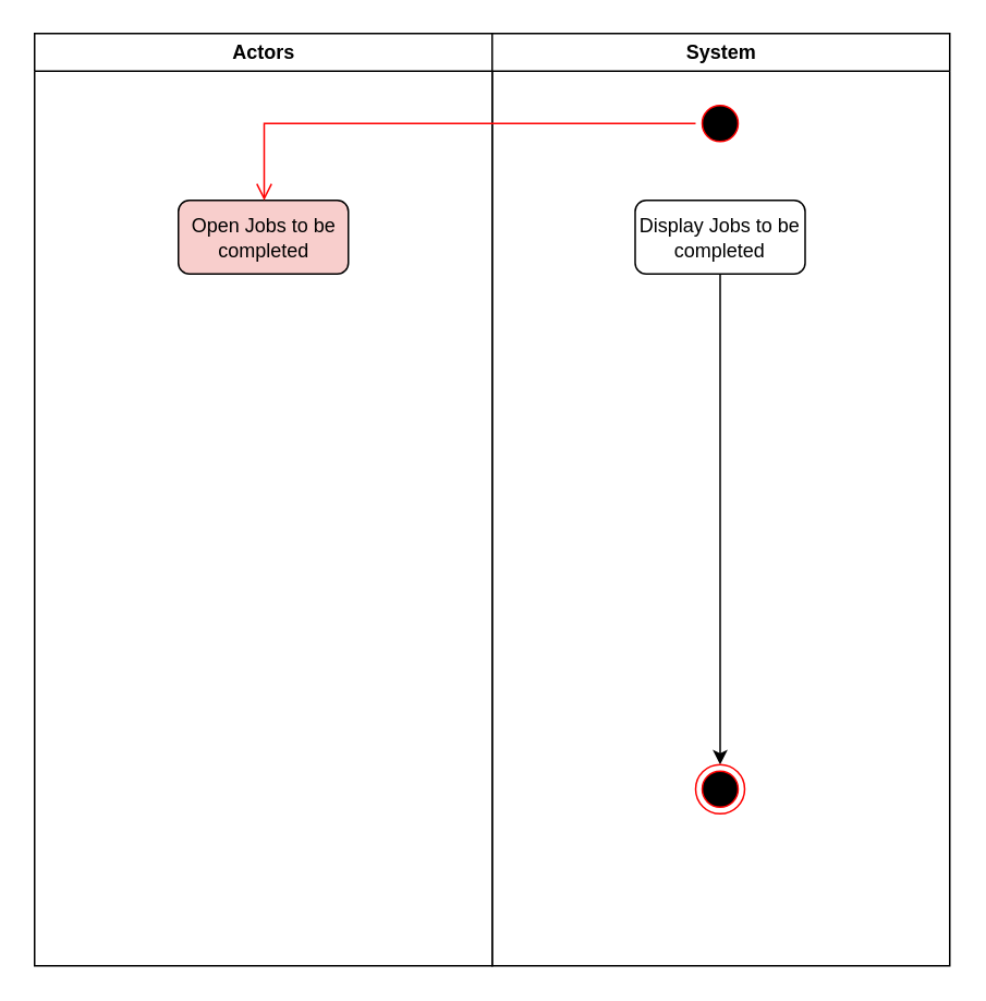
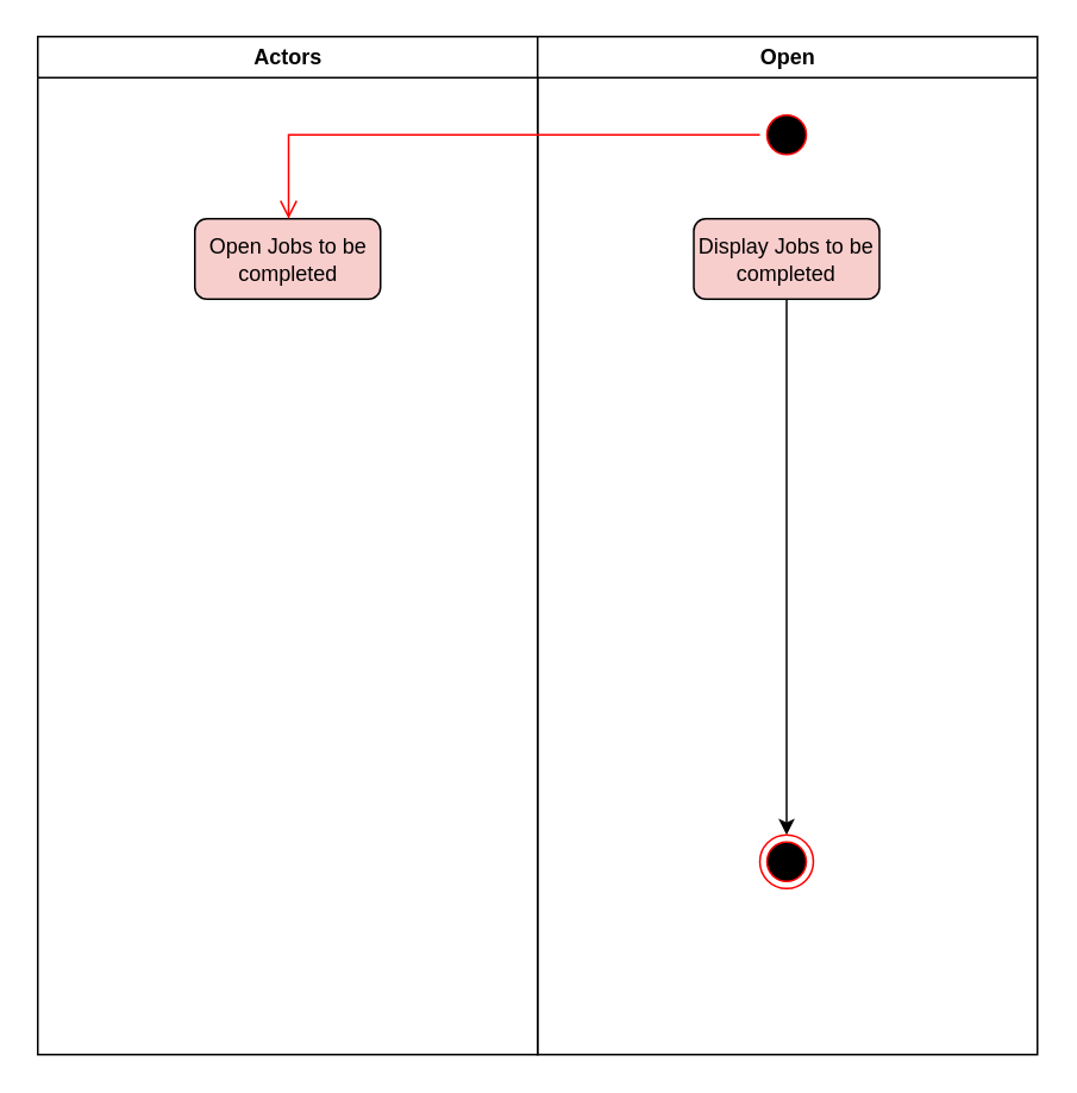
- <mxCell id="4" value="System" style="swimlane;whiteSpace=wrap" parent="1" vertex="1"><mxGeometry x="300.5" y="20" width="280" height="570" as="geometry" /></mxCell>
+ <mxCell id="4" value="Open" style="swimlane;whiteSpace=wrap" parent="1" vertex="1"><mxGeometry x="300.5" y="20" width="280" height="570" as="geometry" /></mxCell>
- <mxCell id="6" value="Display Jobs to be completed" style="rounded=1;whiteSpace=wrap;html=1;" vertex="1" parent="4"><mxGeometry x="87.5" y="102" width="104" height="45" as="geometry" /></mxCell>
+ <mxCell id="6" value="Display Jobs to be completed" style="rounded=1;whiteSpace=wrap;html=1;fillColor=#f8cecc;" vertex="1" parent="4"><mxGeometry x="87.5" y="102" width="104" height="45" as="geometry" /></mxCell>
